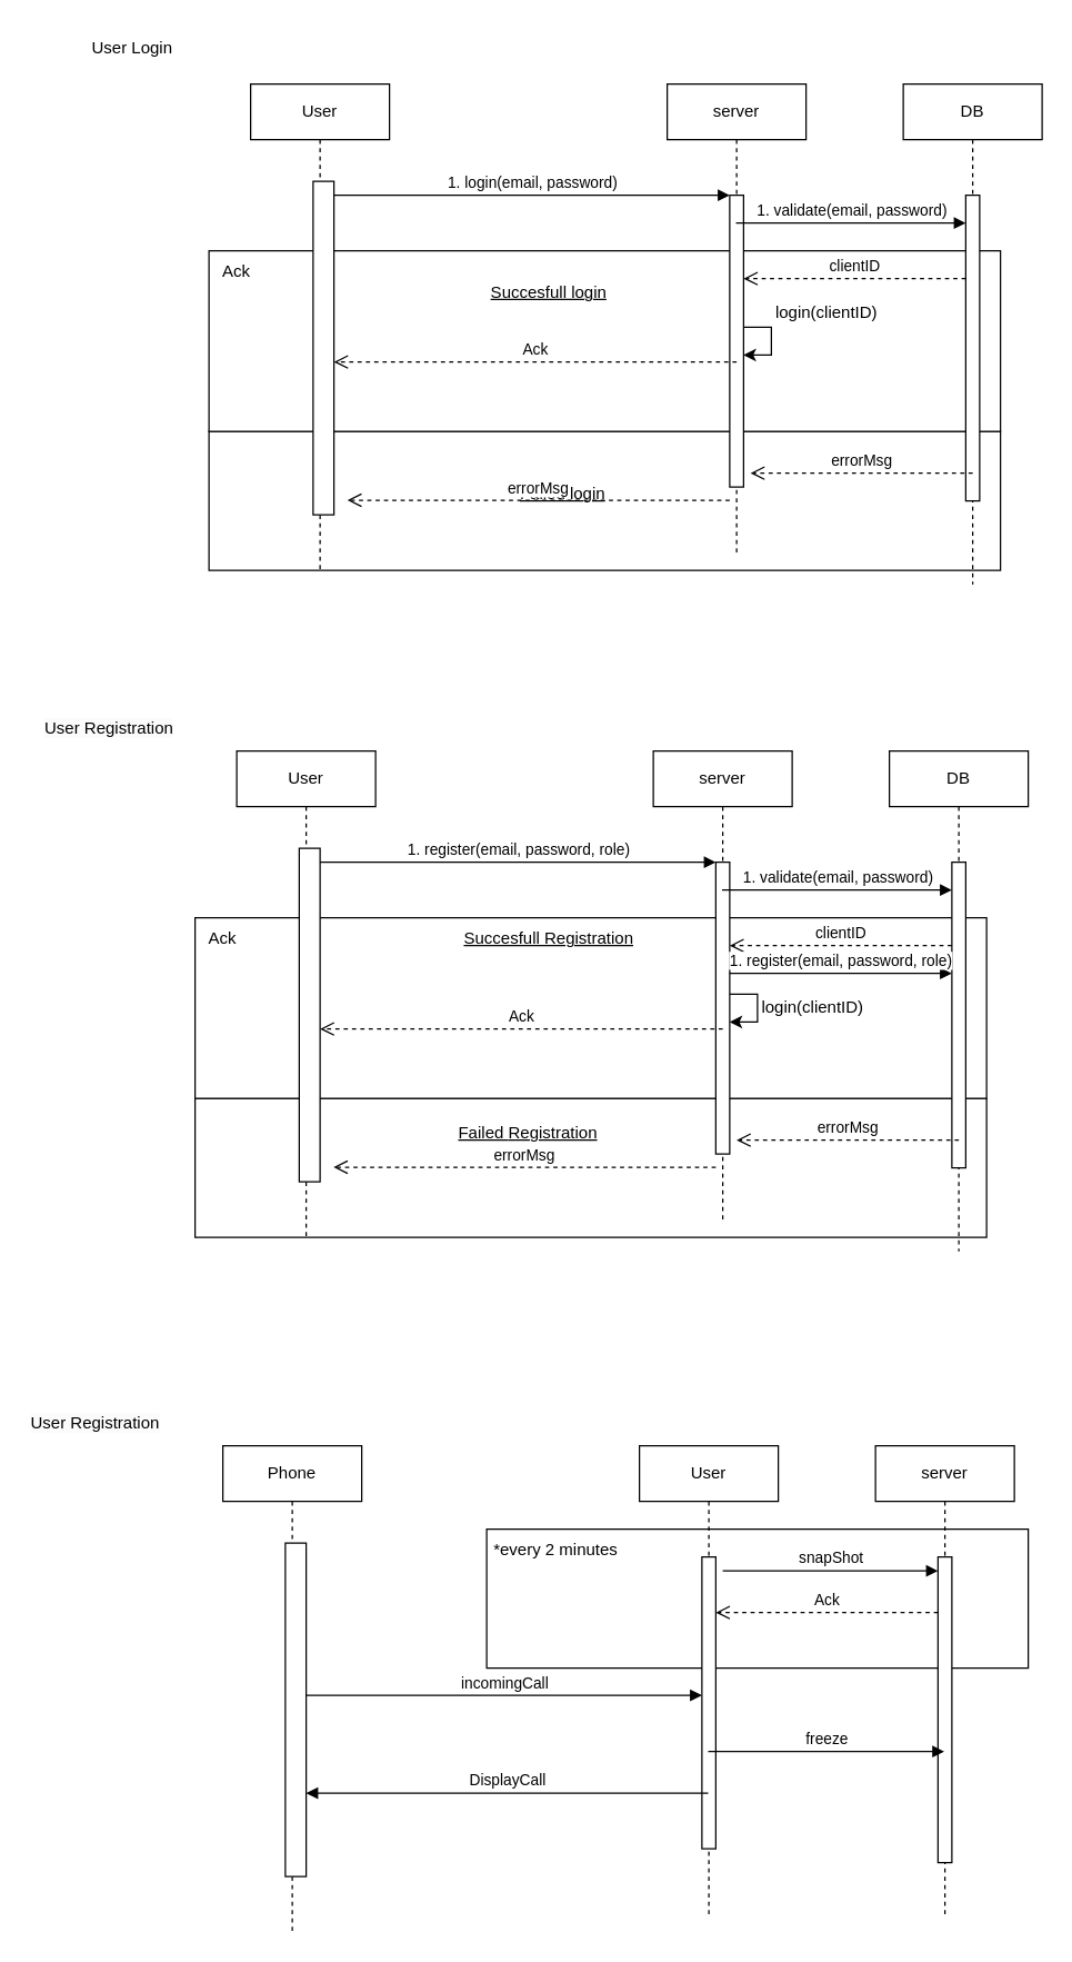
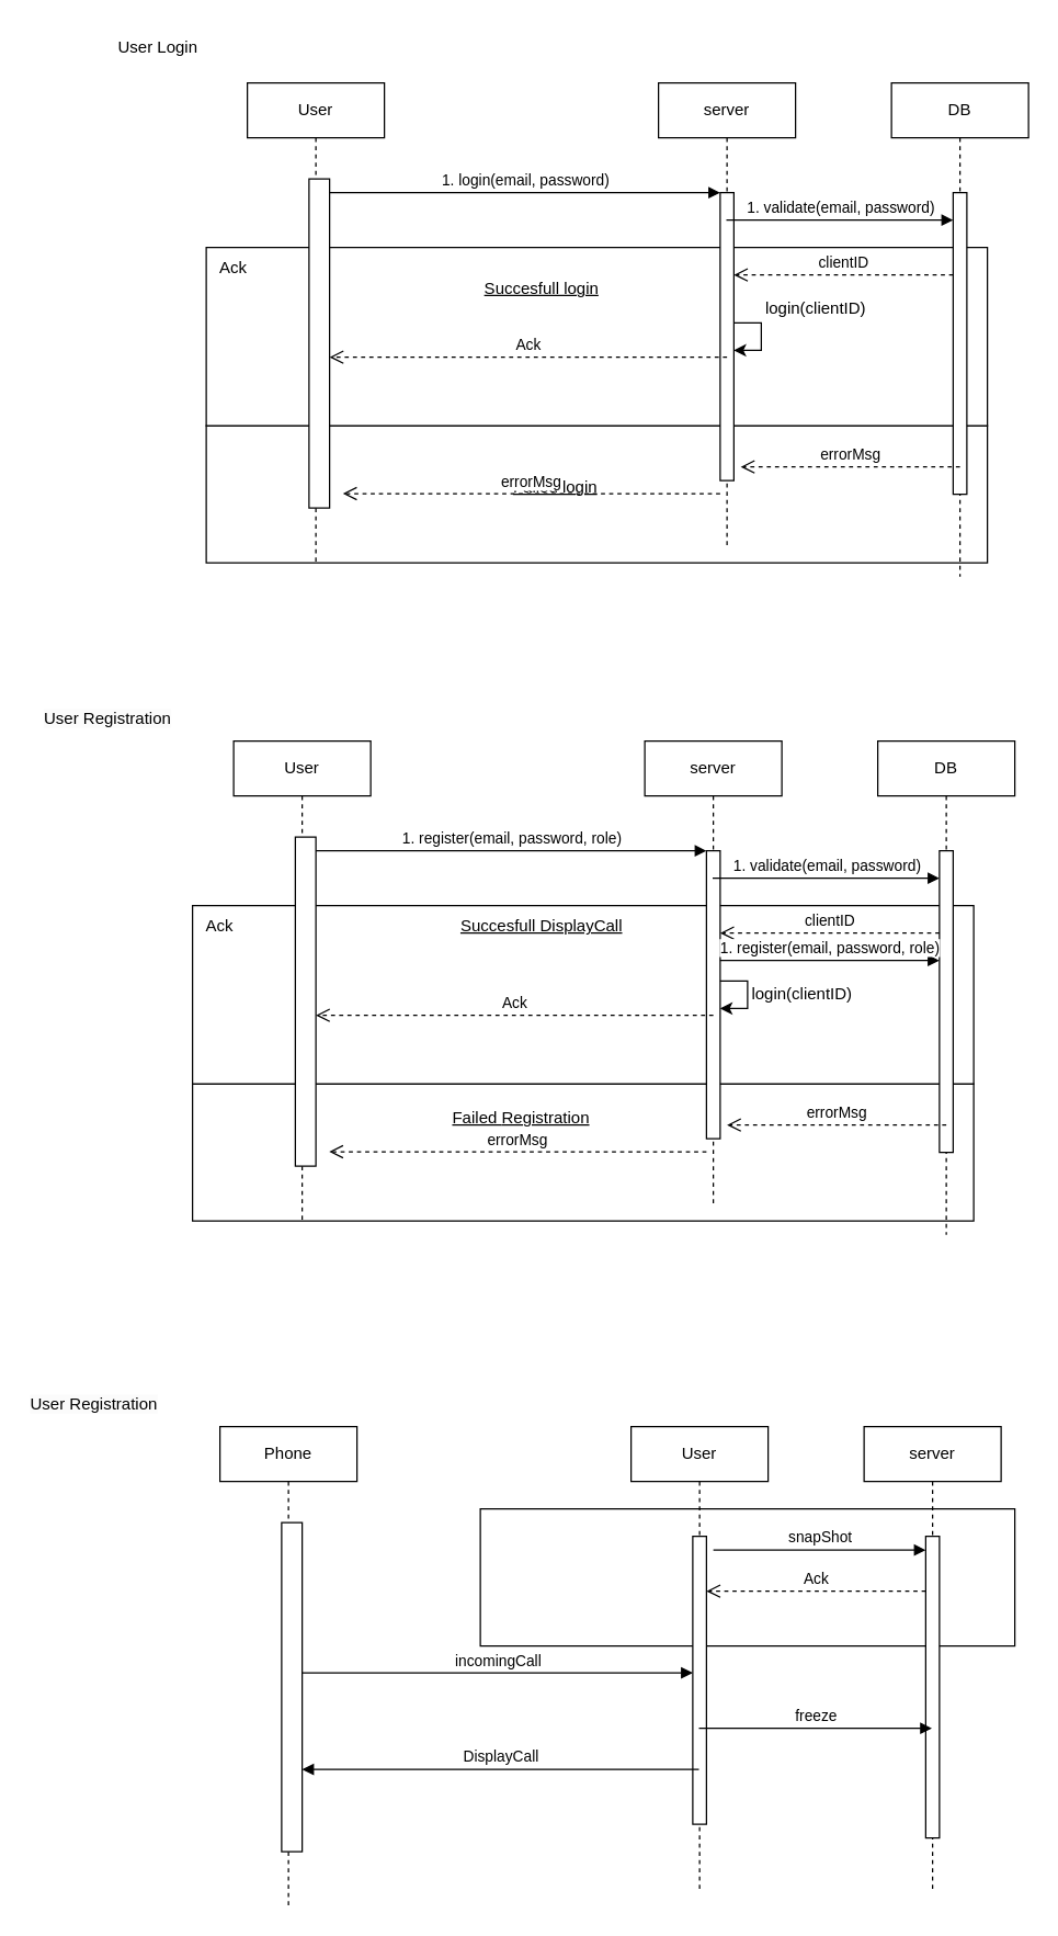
- <mxCell id="12" value="User Login" style="text;strokeColor=none;fillColor=none;spacingLeft=4;spacingRight=4;overflow=hidden;rotatable=0;points=[[0,0.5],[1,0.5]];portConstraint=eastwest;fontSize=12;whiteSpace=wrap;html=1;" vertex="1" parent="1"><mxGeometry x="60" width="80" height="30" as="geometry" y="20" /></mxCell>
+ <mxCell id="12" value="User Login" style="text;strokeColor=none;fillColor=none;spacingLeft=4;spacingRight=4;overflow=hidden;rotatable=0;points=[[0,0.5],[1,0.5]];portConstraint=eastwest;fontSize=12;whiteSpace=wrap;html=1;" vertex="1" parent="1"><mxGeometry x="80" y="20" width="80" height="30" as="geometry" /></mxCell>
- <mxCell id="38" value="&lt;u&gt;Succesfull Registration&lt;/u&gt;" style="text;html=1;strokeColor=none;fillColor=none;align=center;verticalAlign=middle;whiteSpace=wrap;rounded=0;" vertex="1" parent="1"><mxGeometry x="330" y="660" width="130" height="30" as="geometry" /></mxCell>
+ <mxCell id="38" value="&lt;u&gt;Succesfull DisplayCall&lt;/u&gt;" style="text;html=1;strokeColor=none;fillColor=none;align=center;verticalAlign=middle;whiteSpace=wrap;rounded=0;" vertex="1" parent="1"><mxGeometry x="330" y="660" width="130" height="30" as="geometry" /></mxCell>
- <mxCell id="52" value="*every 2 minutes" style="text;html=1;strokeColor=none;fillColor=none;align=center;verticalAlign=middle;whiteSpace=wrap;rounded=0;" vertex="1" parent="1"><mxGeometry x="350" y="1100" width="100" height="30" as="geometry" /></mxCell>
